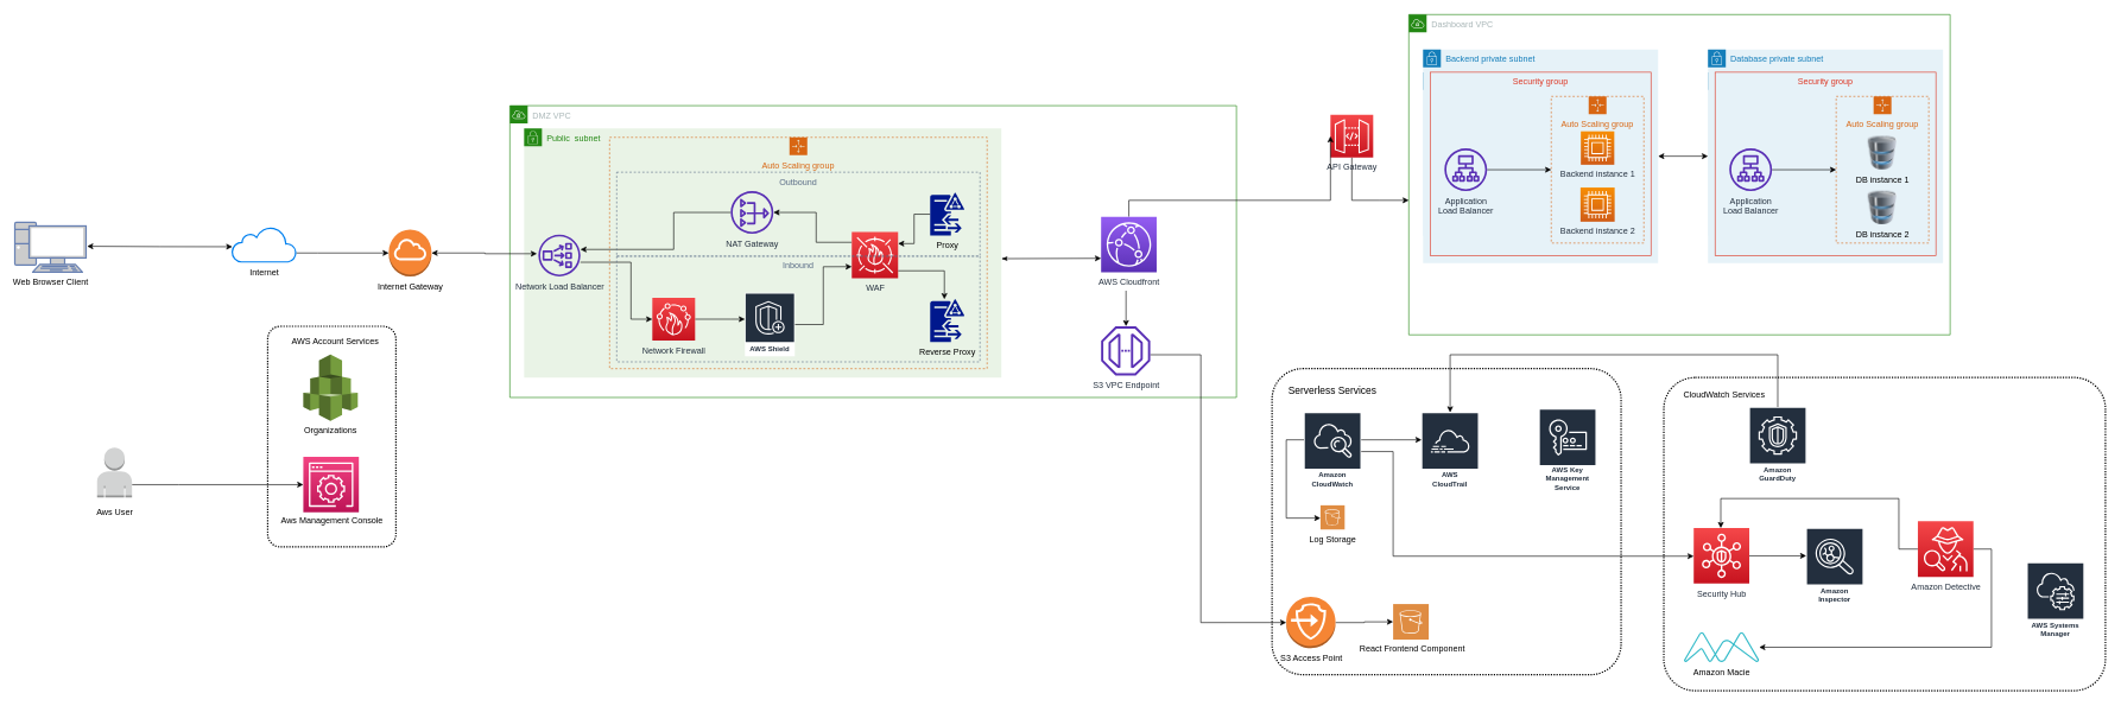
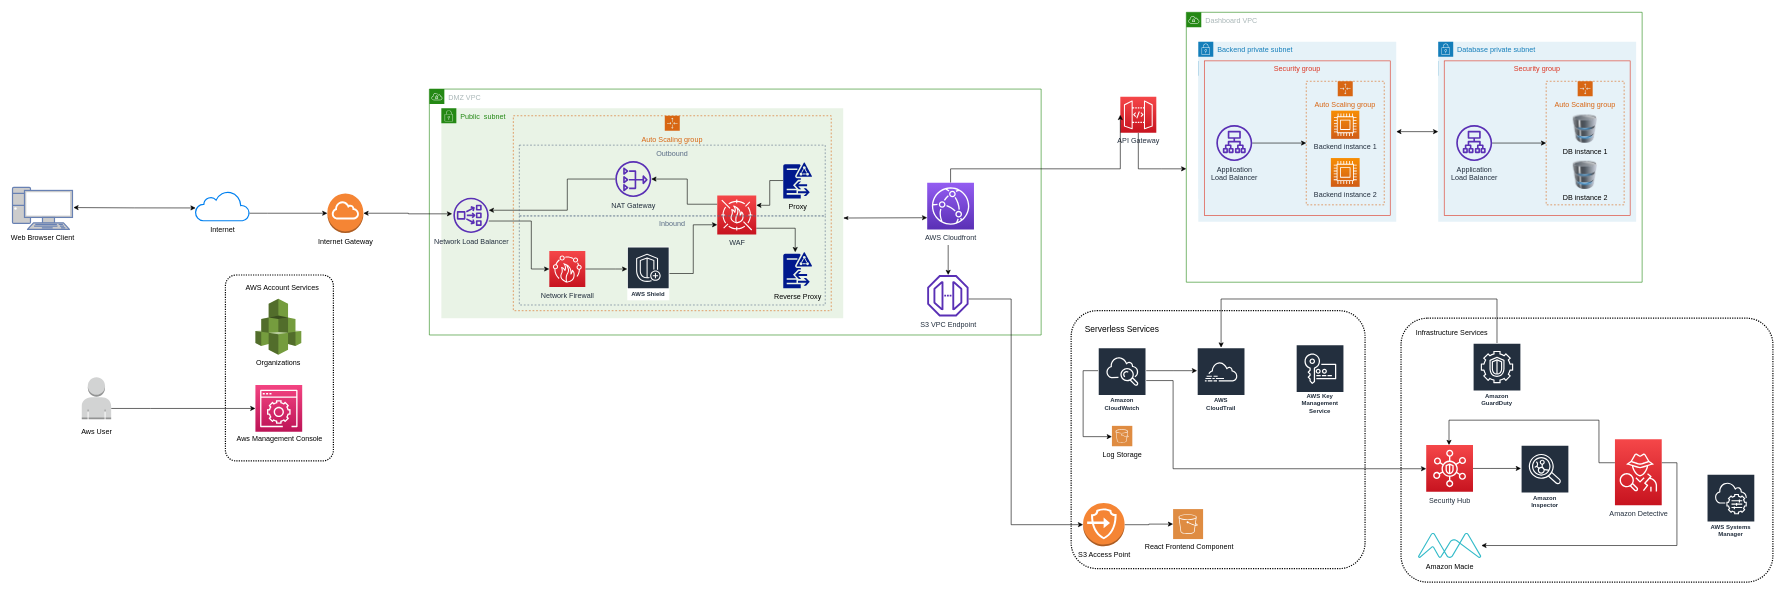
- <mxCell id="84" value="CloudWatch Services" style="text;html=1;strokeColor=none;fillColor=none;align=center;verticalAlign=middle;whiteSpace=wrap;rounded=0;" parent="1" vertex="1"><mxGeometry x="2345" y="544" width="150" height="20" as="geometry" /></mxCell>
+ <mxCell id="84" value="Infrastructure Services" style="text;html=1;strokeColor=none;fillColor=none;align=center;verticalAlign=middle;whiteSpace=wrap;rounded=0;" parent="1" vertex="1"><mxGeometry x="2345" y="544" width="150" height="20" as="geometry" /></mxCell>
- <mxCell id="83" value="Amazon Detective" style="points=[[0,0,0],[0.25,0,0],[0.5,0,0],[0.75,0,0],[1,0,0],[0,1,0],[0.25,1,0],[0.5,1,0],[0.75,1,0],[1,1,0],[0,0.25,0],[0,0.5,0],[0,0.75,0],[1,0.25,0],[1,0.5,0],[1,0.75,0]];outlineConnect=0;fontColor=#232F3E;gradientColor=#F54749;gradientDirection=north;fillColor=#C7131F;strokeColor=#ffffff;dashed=0;verticalLabelPosition=bottom;verticalAlign=top;align=center;html=1;fontSize=12;fontStyle=0;aspect=fixed;shape=mxgraph.aws4.resourceIcon;resIcon=mxgraph.aws4.detective;" parent="1" vertex="1"><mxGeometry x="2691.65" y="732" width="78" height="78" as="geometry" /></mxCell>
+ <mxCell id="83" value="Amazon Detective" style="points=[[0,0,0],[0.25,0,0],[0.5,0,0],[0.75,0,0],[1,0,0],[0,1,0],[0.25,1,0],[0.5,1,0],[0.75,1,0],[1,1,0],[0,0.25,0],[0,0.5,0],[0,0.75,0],[1,0.25,0],[1,0.5,0],[1,0.75,0]];outlineConnect=0;fontColor=#232F3E;gradientColor=#F54749;gradientDirection=north;fillColor=#C7131F;strokeColor=#ffffff;dashed=0;verticalLabelPosition=bottom;verticalAlign=top;align=center;html=1;fontSize=12;fontStyle=0;aspect=fixed;shape=mxgraph.aws4.resourceIcon;resIcon=mxgraph.aws4.detective;" parent="1" vertex="1"><mxGeometry x="2691.65" y="732" width="78" height="110" as="geometry" /></mxCell>
